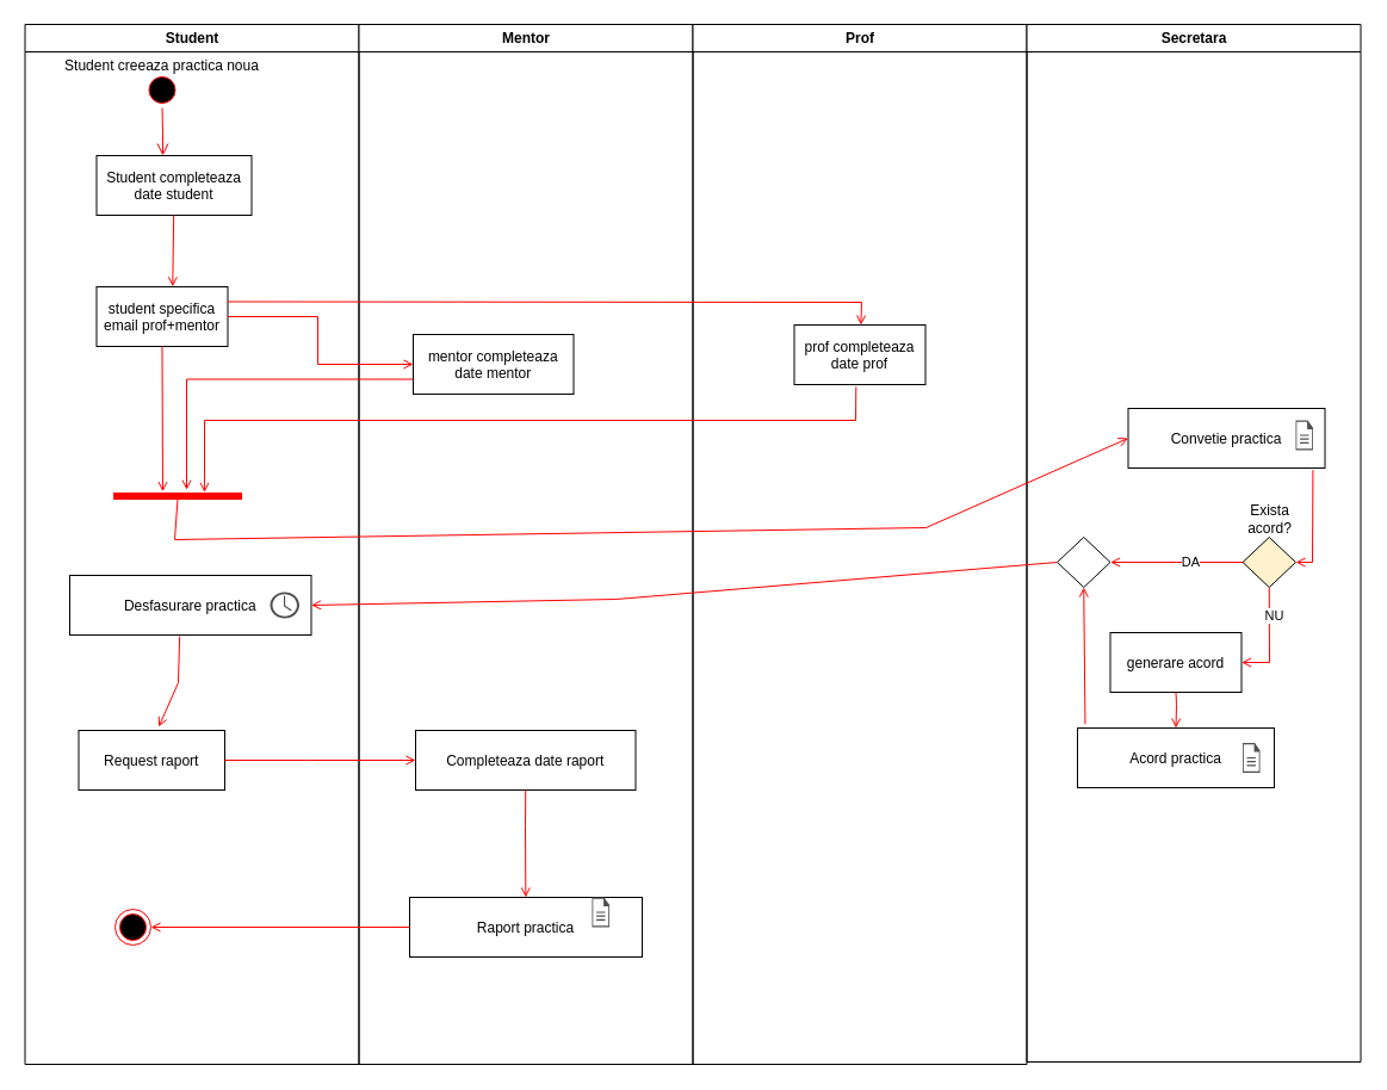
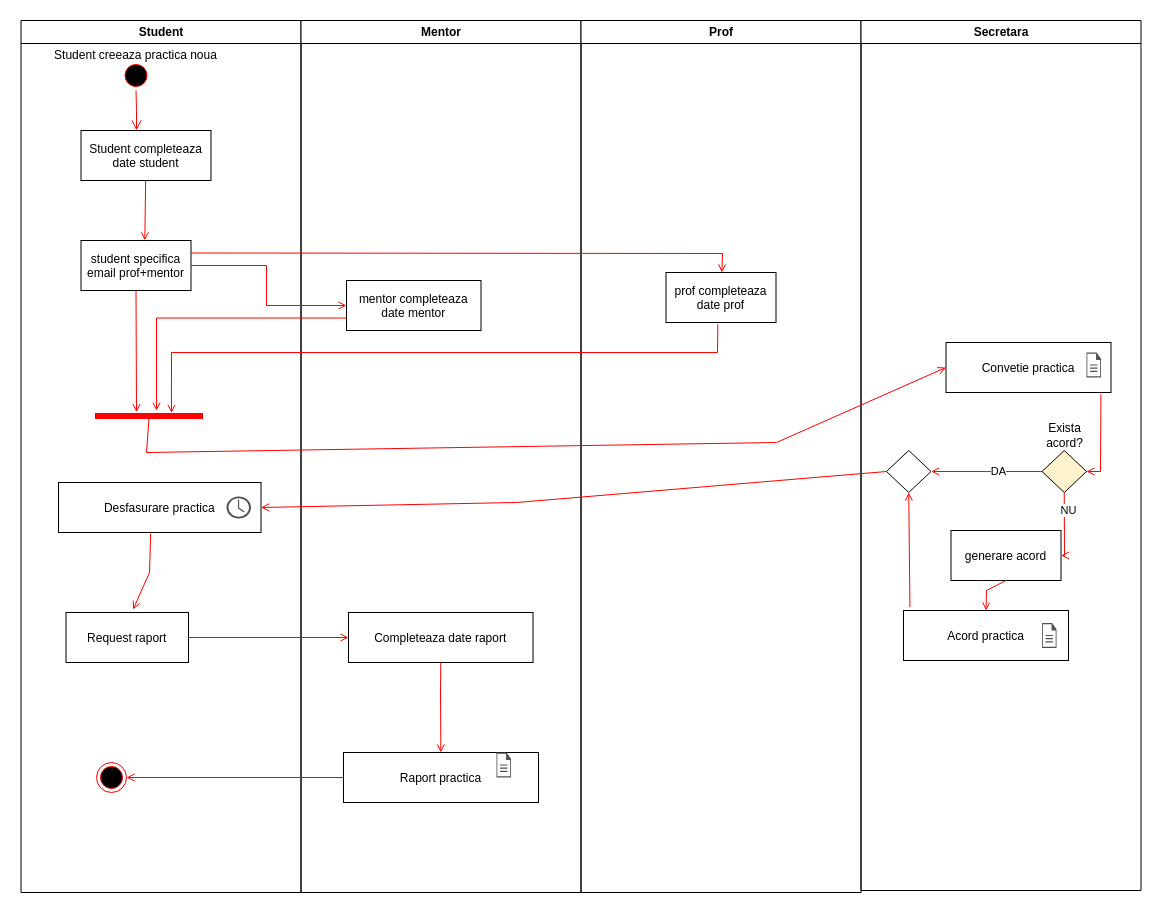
- <mxCell id="27" value="generare acord" style="" vertex="1" parent="24"><mxGeometry x="70" y="510" width="110" height="50" as="geometry" /></mxCell>
+ <mxCell id="27" value="generare acord" style="" vertex="1" parent="24"><mxGeometry x="90" y="510" width="110" height="50" as="geometry" /></mxCell>
